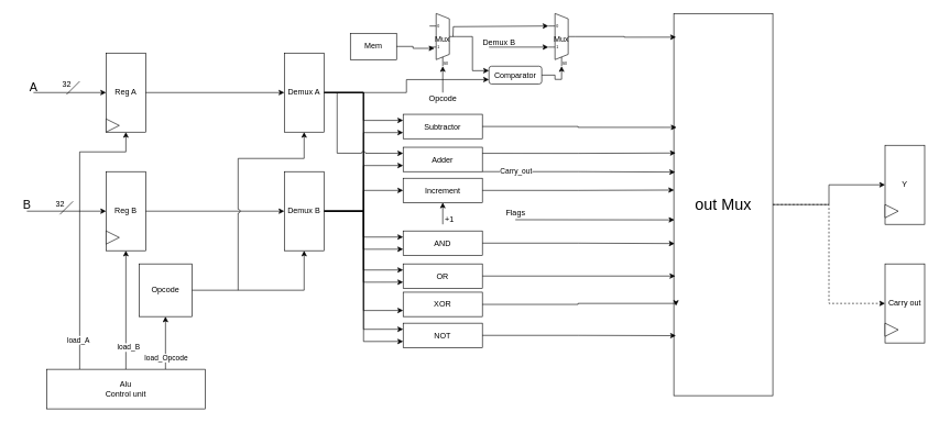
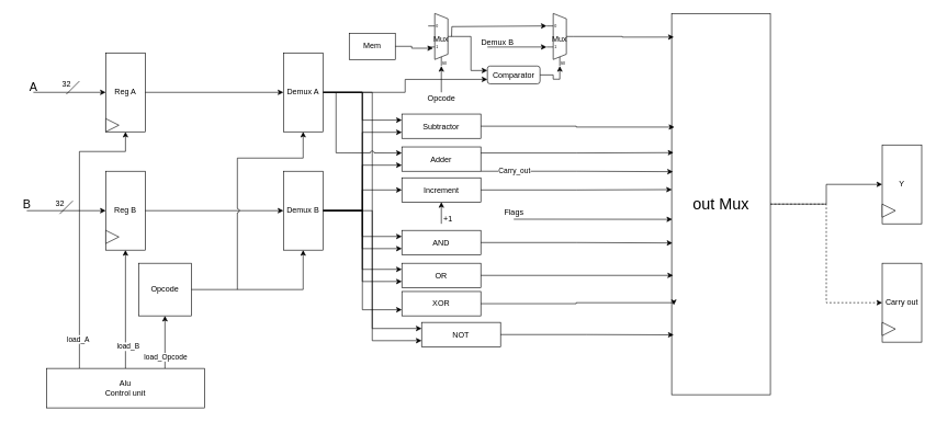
- <mxCell id="48" value="NOT" style="rounded=0;whiteSpace=wrap;html=1;" vertex="1" parent="1"><mxGeometry x="610" y="490" width="120" height="37" as="geometry" /></mxCell>
+ <mxCell id="48" value="NOT" style="rounded=0;whiteSpace=wrap;html=1;" vertex="1" parent="1"><mxGeometry x="640" y="490" width="120" height="37" as="geometry" /></mxCell>
